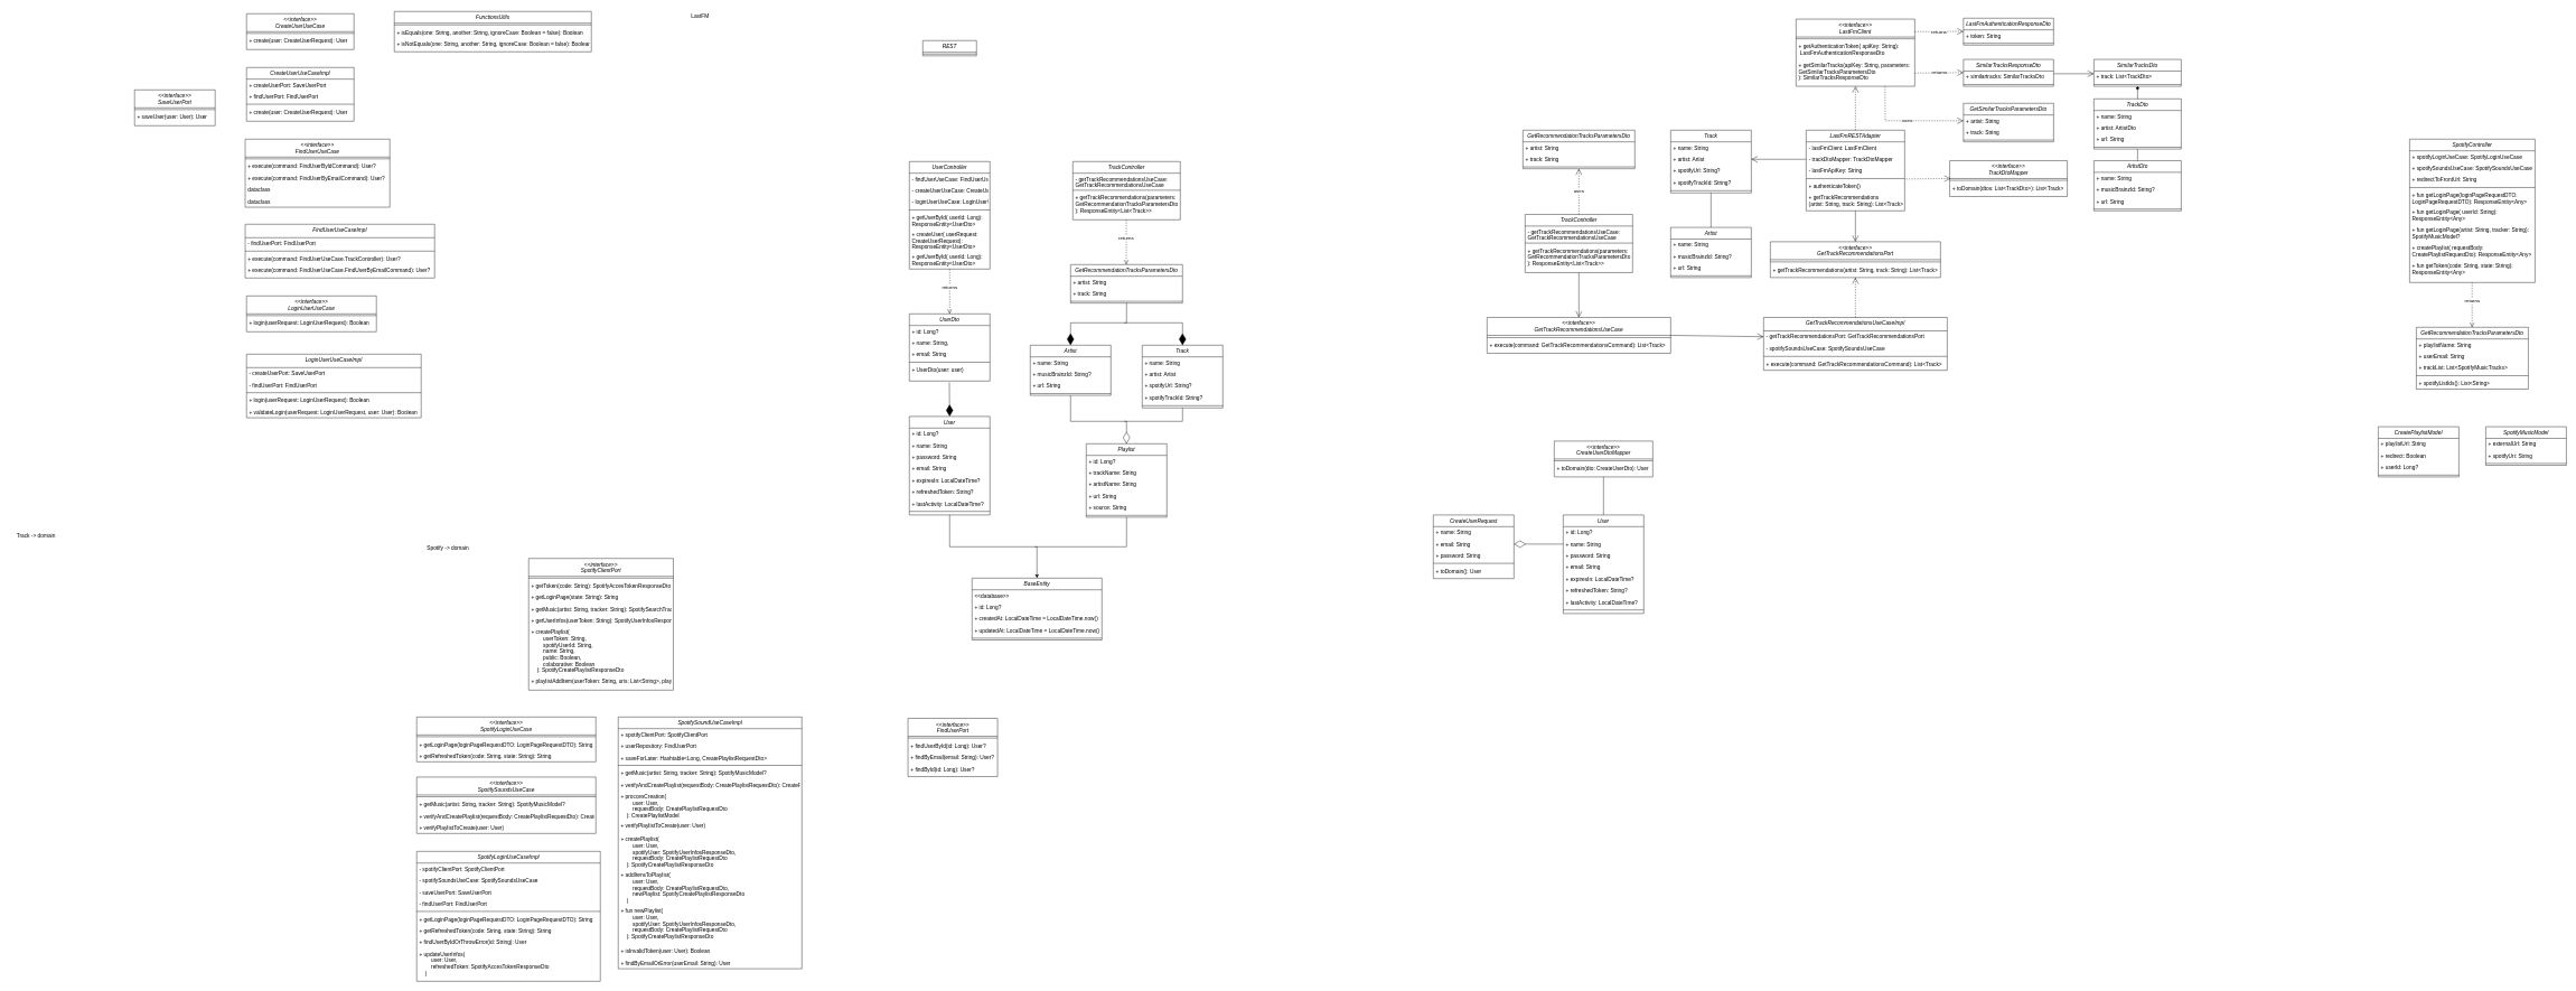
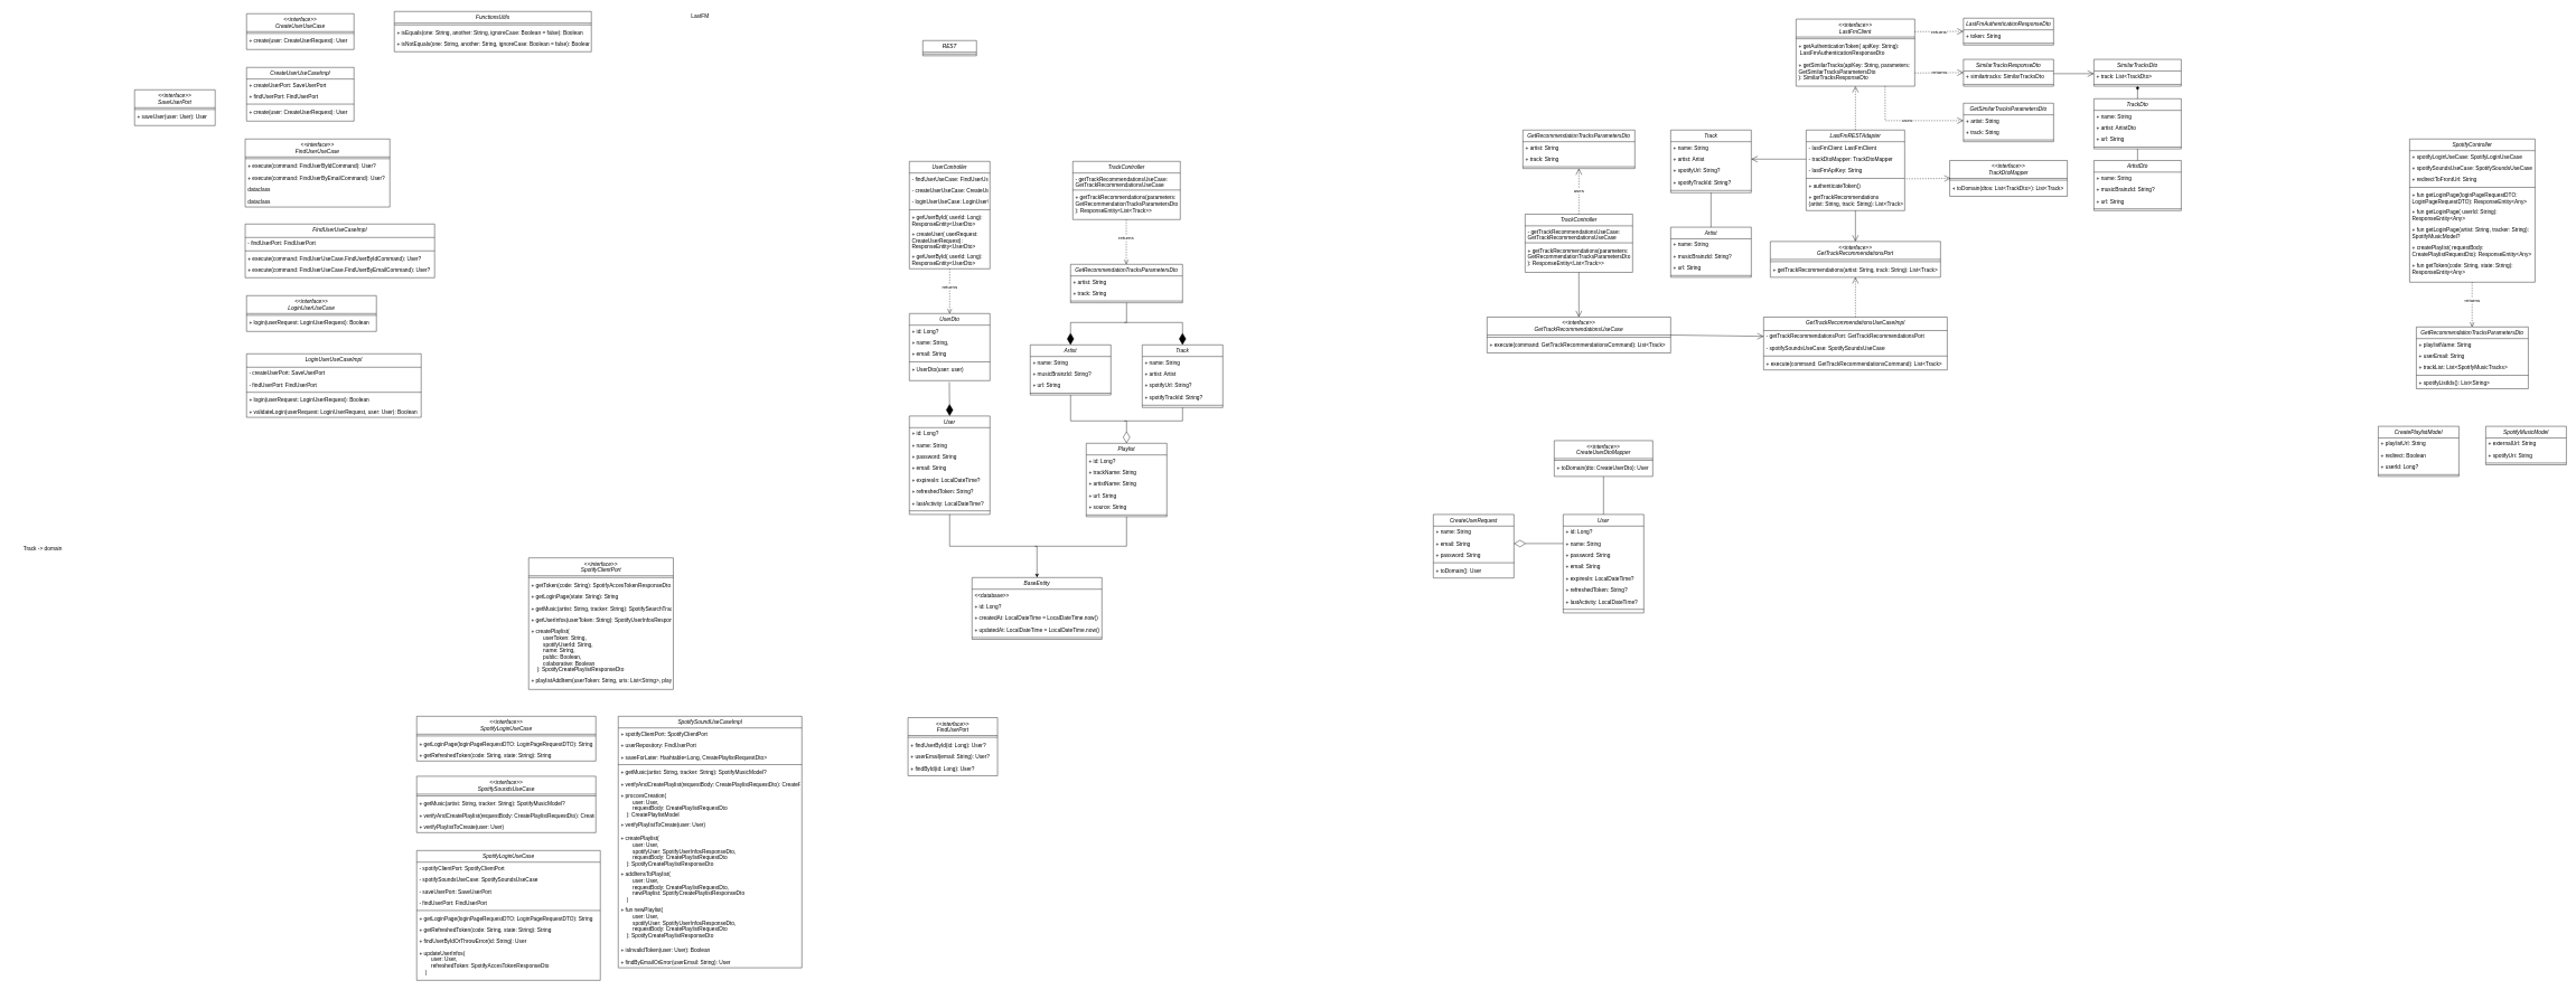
- <mxCell id="36" value="+ execute(command: FindUserUseCase.TrackController): User?" style="text;align=left;verticalAlign=top;spacingLeft=4;spacingRight=4;overflow=hidden;rotatable=0;points=[[0,0.5],[1,0.5]];portConstraint=eastwest;rounded=0;shadow=0;html=0;" parent="33" vertex="1"><mxGeometry y="64" width="423" height="26" as="geometry" /></mxCell>
+ <mxCell id="36" value="+ execute(command: FindUserUseCase.FindUserByIdCommand): User?" style="text;align=left;verticalAlign=top;spacingLeft=4;spacingRight=4;overflow=hidden;rotatable=0;points=[[0,0.5],[1,0.5]];portConstraint=eastwest;rounded=0;shadow=0;html=0;" parent="33" vertex="1"><mxGeometry y="64" width="423" height="26" as="geometry" /></mxCell>
- <mxCell id="51" value="Track -&amp;gt; domain" style="text;html=1;strokeColor=none;fillColor=none;align=center;verticalAlign=middle;whiteSpace=wrap;rounded=0;" parent="1" vertex="1"><mxGeometry x="20" y="1180" width="120" height="30" as="geometry" /></mxCell>
+ <mxCell id="51" value="Track -&amp;gt; domain" style="text;html=1;strokeColor=none;fillColor=none;align=center;verticalAlign=middle;whiteSpace=wrap;rounded=0;" parent="1" vertex="1"><mxGeometry x="35" y="1210" width="120" height="30" as="geometry" /></mxCell>
- <mxCell id="63" value="Spotify -&amp;gt; domain" style="text;html=1;strokeColor=none;fillColor=none;align=center;verticalAlign=middle;whiteSpace=wrap;rounded=0;" parent="1" vertex="1"><mxGeometry x="940" y="1208" width="120" height="30" as="geometry" /></mxCell>
- <mxCell id="14" value="+ findByEmail(email: String): User?" style="text;align=left;verticalAlign=top;spacingLeft=4;spacingRight=4;overflow=hidden;rotatable=0;points=[[0,0.5],[1,0.5]];portConstraint=eastwest;rounded=0;shadow=0;html=0;" parent="11" vertex="1"><mxGeometry y="74" width="200" height="26" as="geometry" /></mxCell>
+ <mxCell id="14" value="+ userEmail(email: String): User?" style="text;align=left;verticalAlign=top;spacingLeft=4;spacingRight=4;overflow=hidden;rotatable=0;points=[[0,0.5],[1,0.5]];portConstraint=eastwest;rounded=0;shadow=0;html=0;" parent="11" vertex="1"><mxGeometry y="74" width="200" height="26" as="geometry" /></mxCell>
- <mxCell id="81" value="SpotifyLoginUseCaseImpl" style="swimlane;fontStyle=2;align=center;verticalAlign=top;childLayout=stackLayout;horizontal=1;startSize=26;horizontalStack=0;resizeParent=1;resizeLast=0;collapsible=1;marginBottom=0;rounded=0;shadow=0;strokeWidth=1;" parent="1" vertex="1"><mxGeometry x="930" y="1900" width="410" height="290" as="geometry"><mxRectangle x="230" y="140" width="160" height="26" as="alternateBounds" /></mxGeometry></mxCell>
+ <mxCell id="81" value="SpotifyLoginUseCase" style="swimlane;fontStyle=2;align=center;verticalAlign=top;childLayout=stackLayout;horizontal=1;startSize=26;horizontalStack=0;resizeParent=1;resizeLast=0;collapsible=1;marginBottom=0;rounded=0;shadow=0;strokeWidth=1;" parent="1" vertex="1"><mxGeometry x="930" y="1900" width="410" height="290" as="geometry"><mxRectangle x="230" y="140" width="160" height="26" as="alternateBounds" /></mxGeometry></mxCell>
